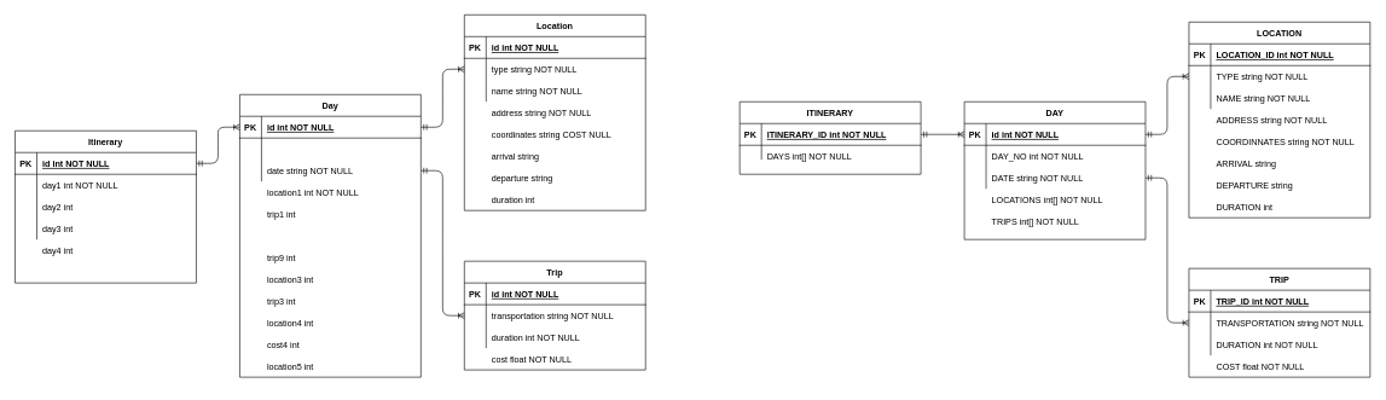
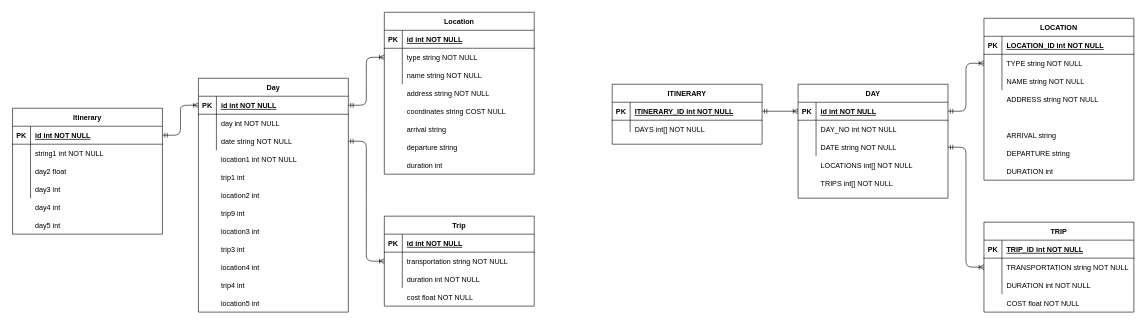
- <mxCell id="89" value="COORDINNATES string NOT NULL" style="shape=partialRectangle;overflow=hidden;connectable=0;fillColor=none;top=0;left=0;bottom=0;right=0;align=left;spacingLeft=6;" vertex="1" parent="77"><mxGeometry x="30" y="150" width="220" height="30" as="geometry" /></mxCell>
+ <mxCell id="40" value="day int NOT NULL" style="shape=partialRectangle;overflow=hidden;connectable=0;fillColor=none;top=0;left=0;bottom=0;right=0;align=left;spacingLeft=6;" parent="38" vertex="1"><mxGeometry x="30" width="220" height="30" as="geometry" /></mxCell>
- <mxCell id="12" value="day1 int NOT NULL" style="shape=partialRectangle;overflow=hidden;connectable=0;fillColor=none;top=0;left=0;bottom=0;right=0;align=left;spacingLeft=6;" parent="4" vertex="1"><mxGeometry x="30" y="60" width="220" height="30" as="geometry" /></mxCell>
+ <mxCell id="12" value="string1 int NOT NULL" style="shape=partialRectangle;overflow=hidden;connectable=0;fillColor=none;top=0;left=0;bottom=0;right=0;align=left;spacingLeft=6;" parent="4" vertex="1"><mxGeometry x="30" y="60" width="220" height="30" as="geometry" /></mxCell>
- <mxCell id="13" value="day2 int" style="shape=partialRectangle;overflow=hidden;connectable=0;fillColor=none;top=0;left=0;bottom=0;right=0;align=left;spacingLeft=6;" parent="4" vertex="1"><mxGeometry x="30" y="90" width="220" height="30" as="geometry" /></mxCell>
+ <mxCell id="13" value="day2 float" style="shape=partialRectangle;overflow=hidden;connectable=0;fillColor=none;top=0;left=0;bottom=0;right=0;align=left;spacingLeft=6;" parent="4" vertex="1"><mxGeometry x="30" y="90" width="220" height="30" as="geometry" /></mxCell>
+ <mxCell id="44" value="location2 int" style="shape=partialRectangle;overflow=hidden;connectable=0;fillColor=none;top=0;left=0;bottom=0;right=0;align=left;spacingLeft=6;" parent="33" vertex="1"><mxGeometry x="30" y="180" width="220" height="30" as="geometry" /></mxCell>
+ <mxCell id="15" value="day5 int" style="shape=partialRectangle;overflow=hidden;connectable=0;fillColor=none;top=0;left=0;bottom=0;right=0;align=left;spacingLeft=6;" parent="4" vertex="1"><mxGeometry x="30" y="180" width="220" height="30" as="geometry" /></mxCell>
- <mxCell id="49" value="cost4 int" style="shape=partialRectangle;overflow=hidden;connectable=0;fillColor=none;top=0;left=0;bottom=0;right=0;align=left;spacingLeft=6;" parent="33" vertex="1"><mxGeometry x="30" y="330" width="220" height="30" as="geometry" /></mxCell>
+ <mxCell id="49" value="trip4 int" style="shape=partialRectangle;overflow=hidden;connectable=0;fillColor=none;top=0;left=0;bottom=0;right=0;align=left;spacingLeft=6;" parent="33" vertex="1"><mxGeometry x="30" y="330" width="220" height="30" as="geometry" /></mxCell>
